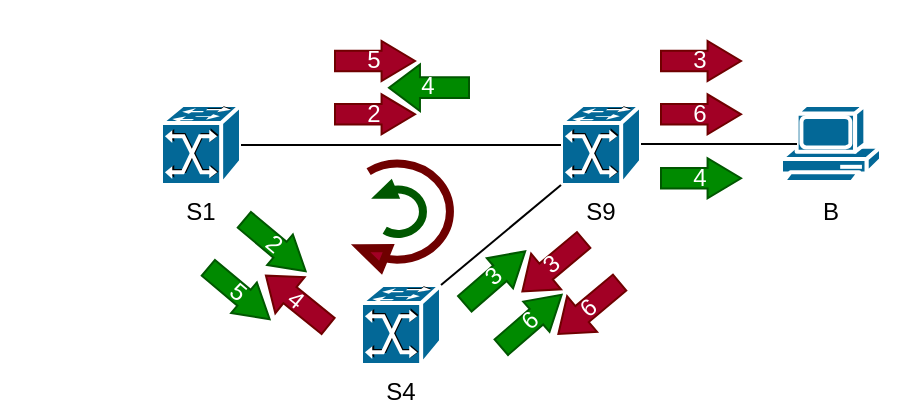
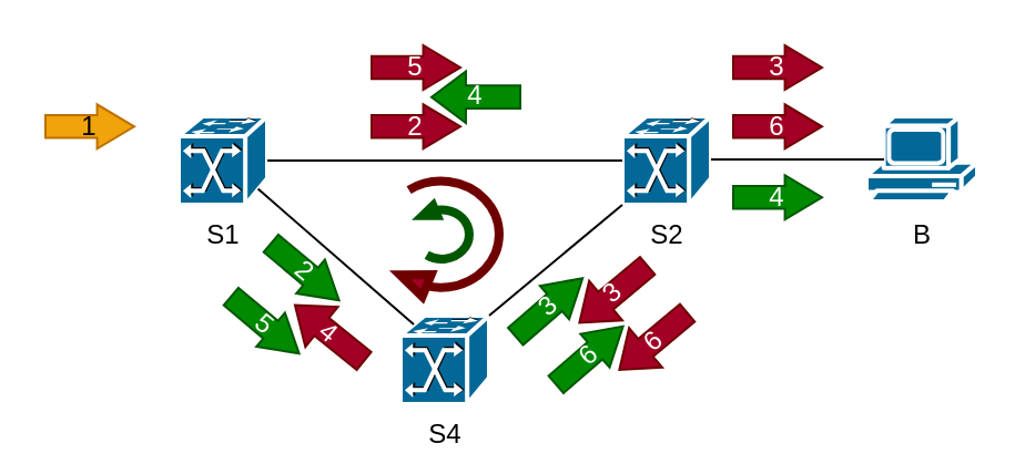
+ <mxCell id="10" value="1" style="shape=singleArrow;whiteSpace=wrap;html=1;arrowWidth=0.515;arrowSize=0.418;fillColor=#f0a30a;fontColor=#000000;strokeColor=#BD7000;shadow=0;" vertex="1" parent="1"><mxGeometry x="20" y="46.64" width="40" height="20" as="geometry" /></mxCell>
- <mxCell id="3" value="S9" style="shape=mxgraph.cisco.switches.atm_fast_gigabit_etherswitch;sketch=0;html=1;pointerEvents=1;dashed=0;fillColor=#036897;strokeColor=#ffffff;strokeWidth=2;verticalLabelPosition=bottom;verticalAlign=top;align=center;outlineConnect=0;" parent="1" vertex="1"><mxGeometry x="280" y="52" width="40" height="40" as="geometry" /></mxCell>
+ <mxCell id="3" value="S2" style="shape=mxgraph.cisco.switches.atm_fast_gigabit_etherswitch;sketch=0;html=1;pointerEvents=1;dashed=0;fillColor=#036897;strokeColor=#ffffff;strokeWidth=2;verticalLabelPosition=bottom;verticalAlign=top;align=center;outlineConnect=0;" parent="1" vertex="1"><mxGeometry x="280" y="52" width="40" height="40" as="geometry" /></mxCell>
+ <mxCell id="9" value="" style="endArrow=none;html=1;rounded=0;entryX=0.895;entryY=0.82;entryDx=0;entryDy=0;entryPerimeter=0;exitX=0.15;exitY=0.1;exitDx=0;exitDy=0;exitPerimeter=0;" edge="1" parent="1" source="7" target="2"><mxGeometry width="50" height="50" relative="1" as="geometry"><mxPoint x="150" y="132" as="sourcePoint" /><mxPoint x="240" y="82" as="targetPoint" /></mxGeometry></mxCell>
